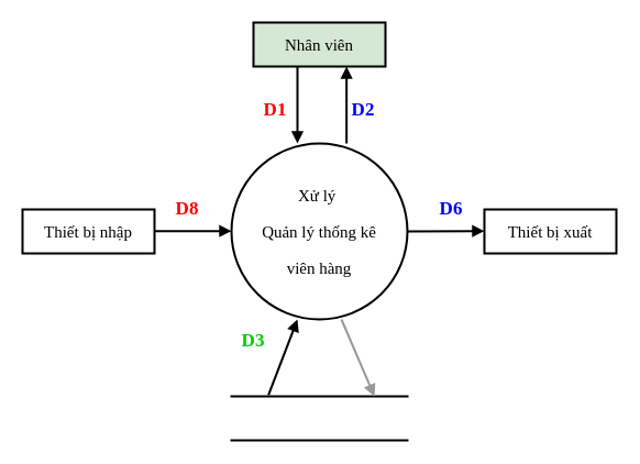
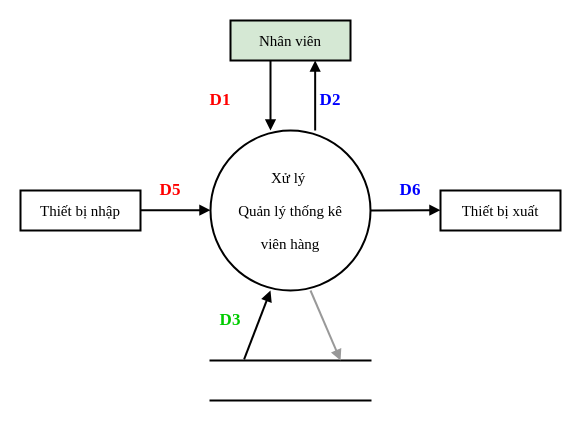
- <mxCell id="15" value="&lt;font face=&quot;Times New Roman&quot; color=&quot;#ff0000&quot;&gt;&lt;span style=&quot;font-size: 17px&quot;&gt;D1&lt;/span&gt;&lt;/font&gt;" style="text;html=1;strokeColor=none;fillColor=none;align=center;verticalAlign=middle;whiteSpace=wrap;rounded=0;fontSize=16;fontStyle=1" vertex="1" parent="1"><mxGeometry x="230" y="90" width="40" height="20" as="geometry" /></mxCell>
+ <mxCell id="15" value="&lt;font face=&quot;Times New Roman&quot; color=&quot;#ff0000&quot;&gt;&lt;span style=&quot;font-size: 17px&quot;&gt;D1&lt;/span&gt;&lt;/font&gt;" style="text;html=1;strokeColor=none;fillColor=none;align=center;verticalAlign=middle;whiteSpace=wrap;rounded=0;fontSize=16;fontStyle=1" vertex="1" parent="1"><mxGeometry x="200" y="90" width="40" height="20" as="geometry" /></mxCell>
- <mxCell id="14" value="&lt;font face=&quot;Times New Roman&quot; color=&quot;#ff0000&quot;&gt;&lt;span style=&quot;font-size: 17px&quot;&gt;D8&lt;/span&gt;&lt;/font&gt;" style="text;html=1;strokeColor=none;fillColor=none;align=center;verticalAlign=middle;whiteSpace=wrap;rounded=0;fontSize=16;fontStyle=1" vertex="1" parent="1"><mxGeometry x="150" y="180" width="40" height="20" as="geometry" /></mxCell>
+ <mxCell id="14" value="&lt;font face=&quot;Times New Roman&quot; color=&quot;#ff0000&quot;&gt;&lt;span style=&quot;font-size: 17px&quot;&gt;D5&lt;/span&gt;&lt;/font&gt;" style="text;html=1;strokeColor=none;fillColor=none;align=center;verticalAlign=middle;whiteSpace=wrap;rounded=0;fontSize=16;fontStyle=1" vertex="1" parent="1"><mxGeometry x="150" y="180" width="40" height="20" as="geometry" /></mxCell>
- <mxCell id="17" value="&lt;font face=&quot;Times New Roman&quot; color=&quot;#00cc00&quot;&gt;&lt;span style=&quot;font-size: 17px&quot;&gt;D3&lt;/span&gt;&lt;/font&gt;" style="text;html=1;strokeColor=none;fillColor=none;align=center;verticalAlign=middle;whiteSpace=wrap;rounded=0;fontSize=16;fontStyle=1" vertex="1" parent="1"><mxGeometry x="210" y="300" width="40" height="20" as="geometry" /></mxCell>
+ <mxCell id="17" value="&lt;font face=&quot;Times New Roman&quot; color=&quot;#00cc00&quot;&gt;&lt;span style=&quot;font-size: 17px&quot;&gt;D3&lt;/span&gt;&lt;/font&gt;" style="text;html=1;strokeColor=none;fillColor=none;align=center;verticalAlign=middle;whiteSpace=wrap;rounded=0;fontSize=16;fontStyle=1" vertex="1" parent="1"><mxGeometry x="210" y="310" width="40" height="20" as="geometry" /></mxCell>
